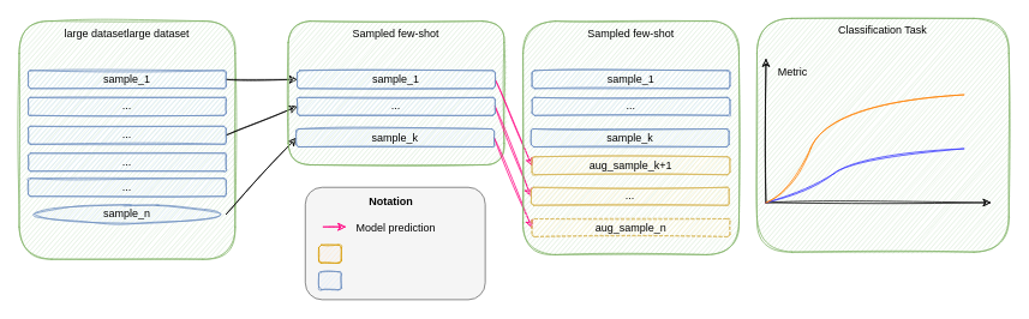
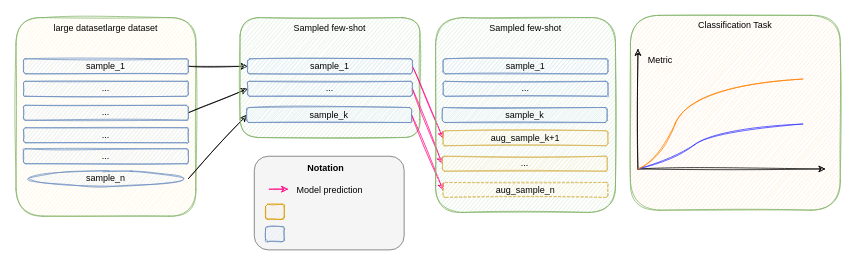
- <mxCell id="2" value="large datasetlarge dataset" style="rounded=1;whiteSpace=wrap;html=1;verticalAlign=top;fillColor=#d5e8d4;strokeColor=#82b366;sketch=1;" parent="1" vertex="1"><mxGeometry x="20" y="23" width="240" height="265" as="geometry" /></mxCell>
+ <mxCell id="2" value="large datasetlarge dataset" style="rounded=1;whiteSpace=wrap;html=1;verticalAlign=top;fillColor=#fff2cc;strokeColor=#82b366;sketch=1;" parent="1" vertex="1"><mxGeometry x="20" y="23" width="240" height="265" as="geometry" /></mxCell>
- <mxCell id="32" value="Classification Task" style="rounded=1;whiteSpace=wrap;html=1;verticalAlign=top;fillColor=#d5e8d4;strokeColor=#82b366;sketch=1;" parent="1" vertex="1"><mxGeometry x="840" y="20" width="280" height="260" as="geometry" /></mxCell>
+ <mxCell id="32" value="Classification Task" style="rounded=1;whiteSpace=wrap;html=1;verticalAlign=top;fillColor=#ffe6cc;strokeColor=#82b366;sketch=1;" parent="1" vertex="1"><mxGeometry x="840" y="20" width="280" height="260" as="geometry" /></mxCell>
